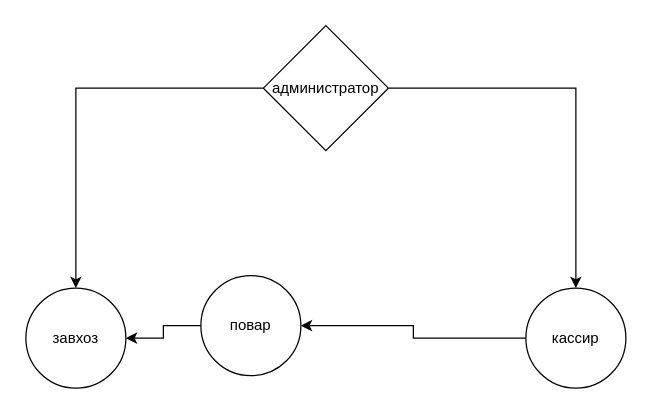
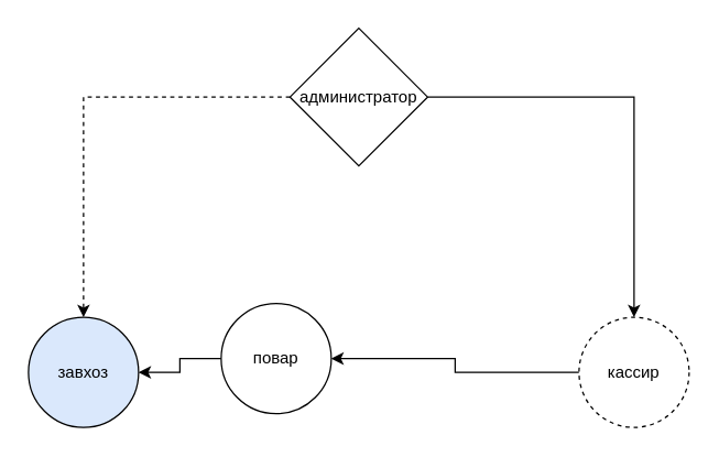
- <mxCell id="3" style="edgeStyle=orthogonalEdgeStyle;rounded=0;orthogonalLoop=1;jettySize=auto;html=1;entryX=0.5;entryY=0;entryDx=0;entryDy=0;" edge="1" parent="1" source="4" target="7"><mxGeometry relative="1" as="geometry" /></mxCell>
+ <mxCell id="3" style="edgeStyle=orthogonalEdgeStyle;rounded=0;orthogonalLoop=1;jettySize=auto;html=1;entryX=0.5;entryY=0;entryDx=0;entryDy=0;dashed=1;" edge="1" parent="1" source="4" target="7"><mxGeometry relative="1" as="geometry" /></mxCell>
- <mxCell id="7" value="завхоз" style="ellipse;whiteSpace=wrap;html=1;aspect=fixed;" vertex="1" parent="1"><mxGeometry x="20" y="230" width="80" height="80" as="geometry" /></mxCell>
+ <mxCell id="7" value="завхоз" style="ellipse;whiteSpace=wrap;html=1;aspect=fixed;fillColor=#dae8fc;" vertex="1" parent="1"><mxGeometry x="20" y="230" width="80" height="80" as="geometry" /></mxCell>
- <mxCell id="9" value="кассир" style="ellipse;whiteSpace=wrap;html=1;aspect=fixed;" vertex="1" parent="1"><mxGeometry x="420" y="230" width="80" height="80" as="geometry" /></mxCell>
+ <mxCell id="9" value="кассир" style="ellipse;whiteSpace=wrap;html=1;aspect=fixed;dashed=1;" vertex="1" parent="1"><mxGeometry x="420" y="230" width="80" height="80" as="geometry" /></mxCell>
